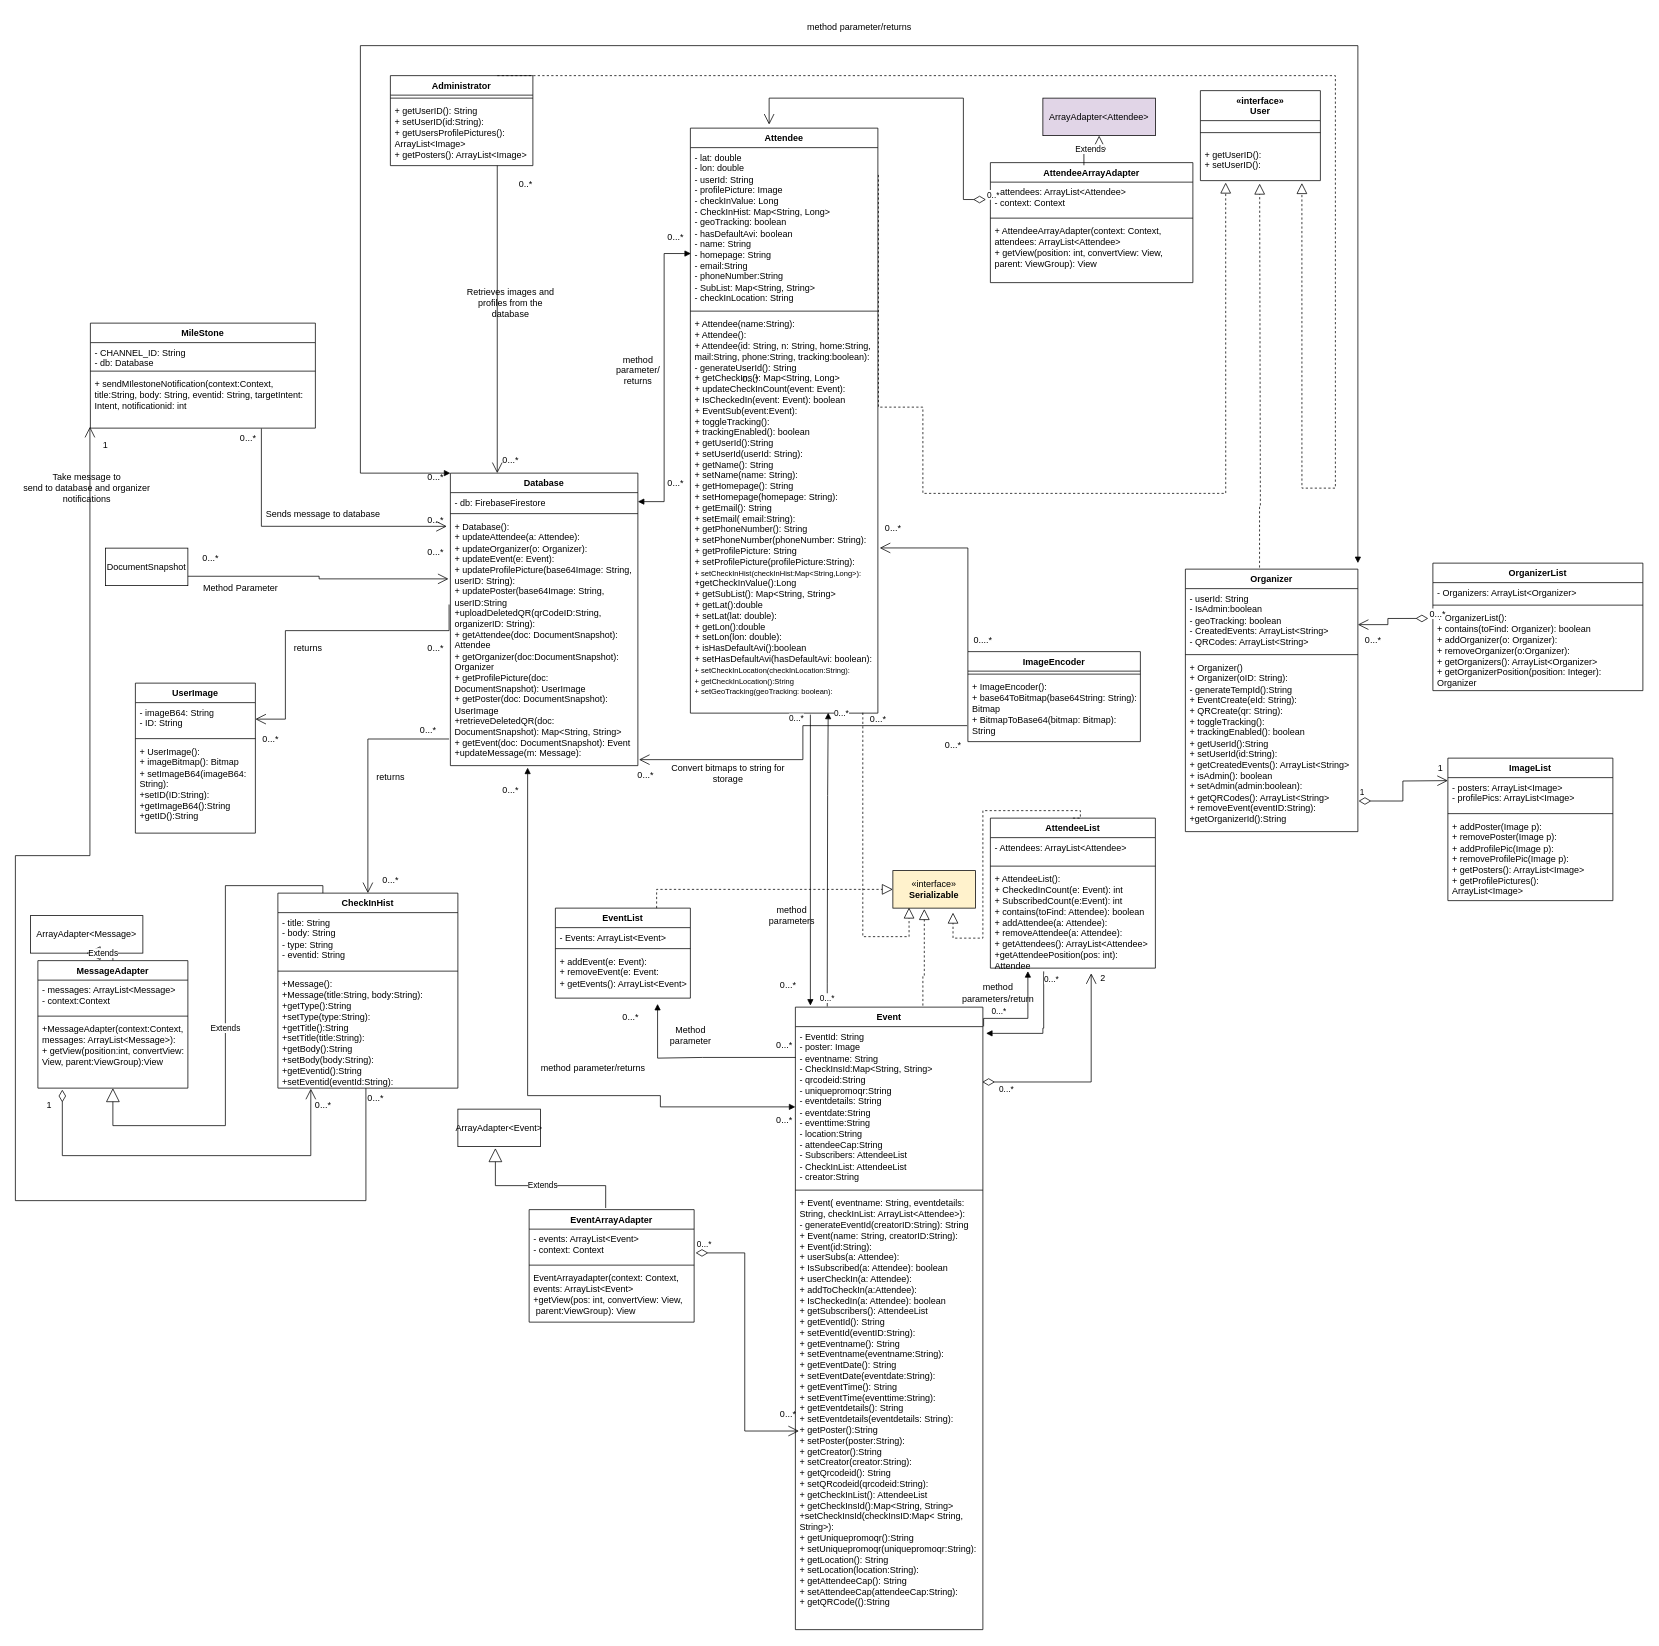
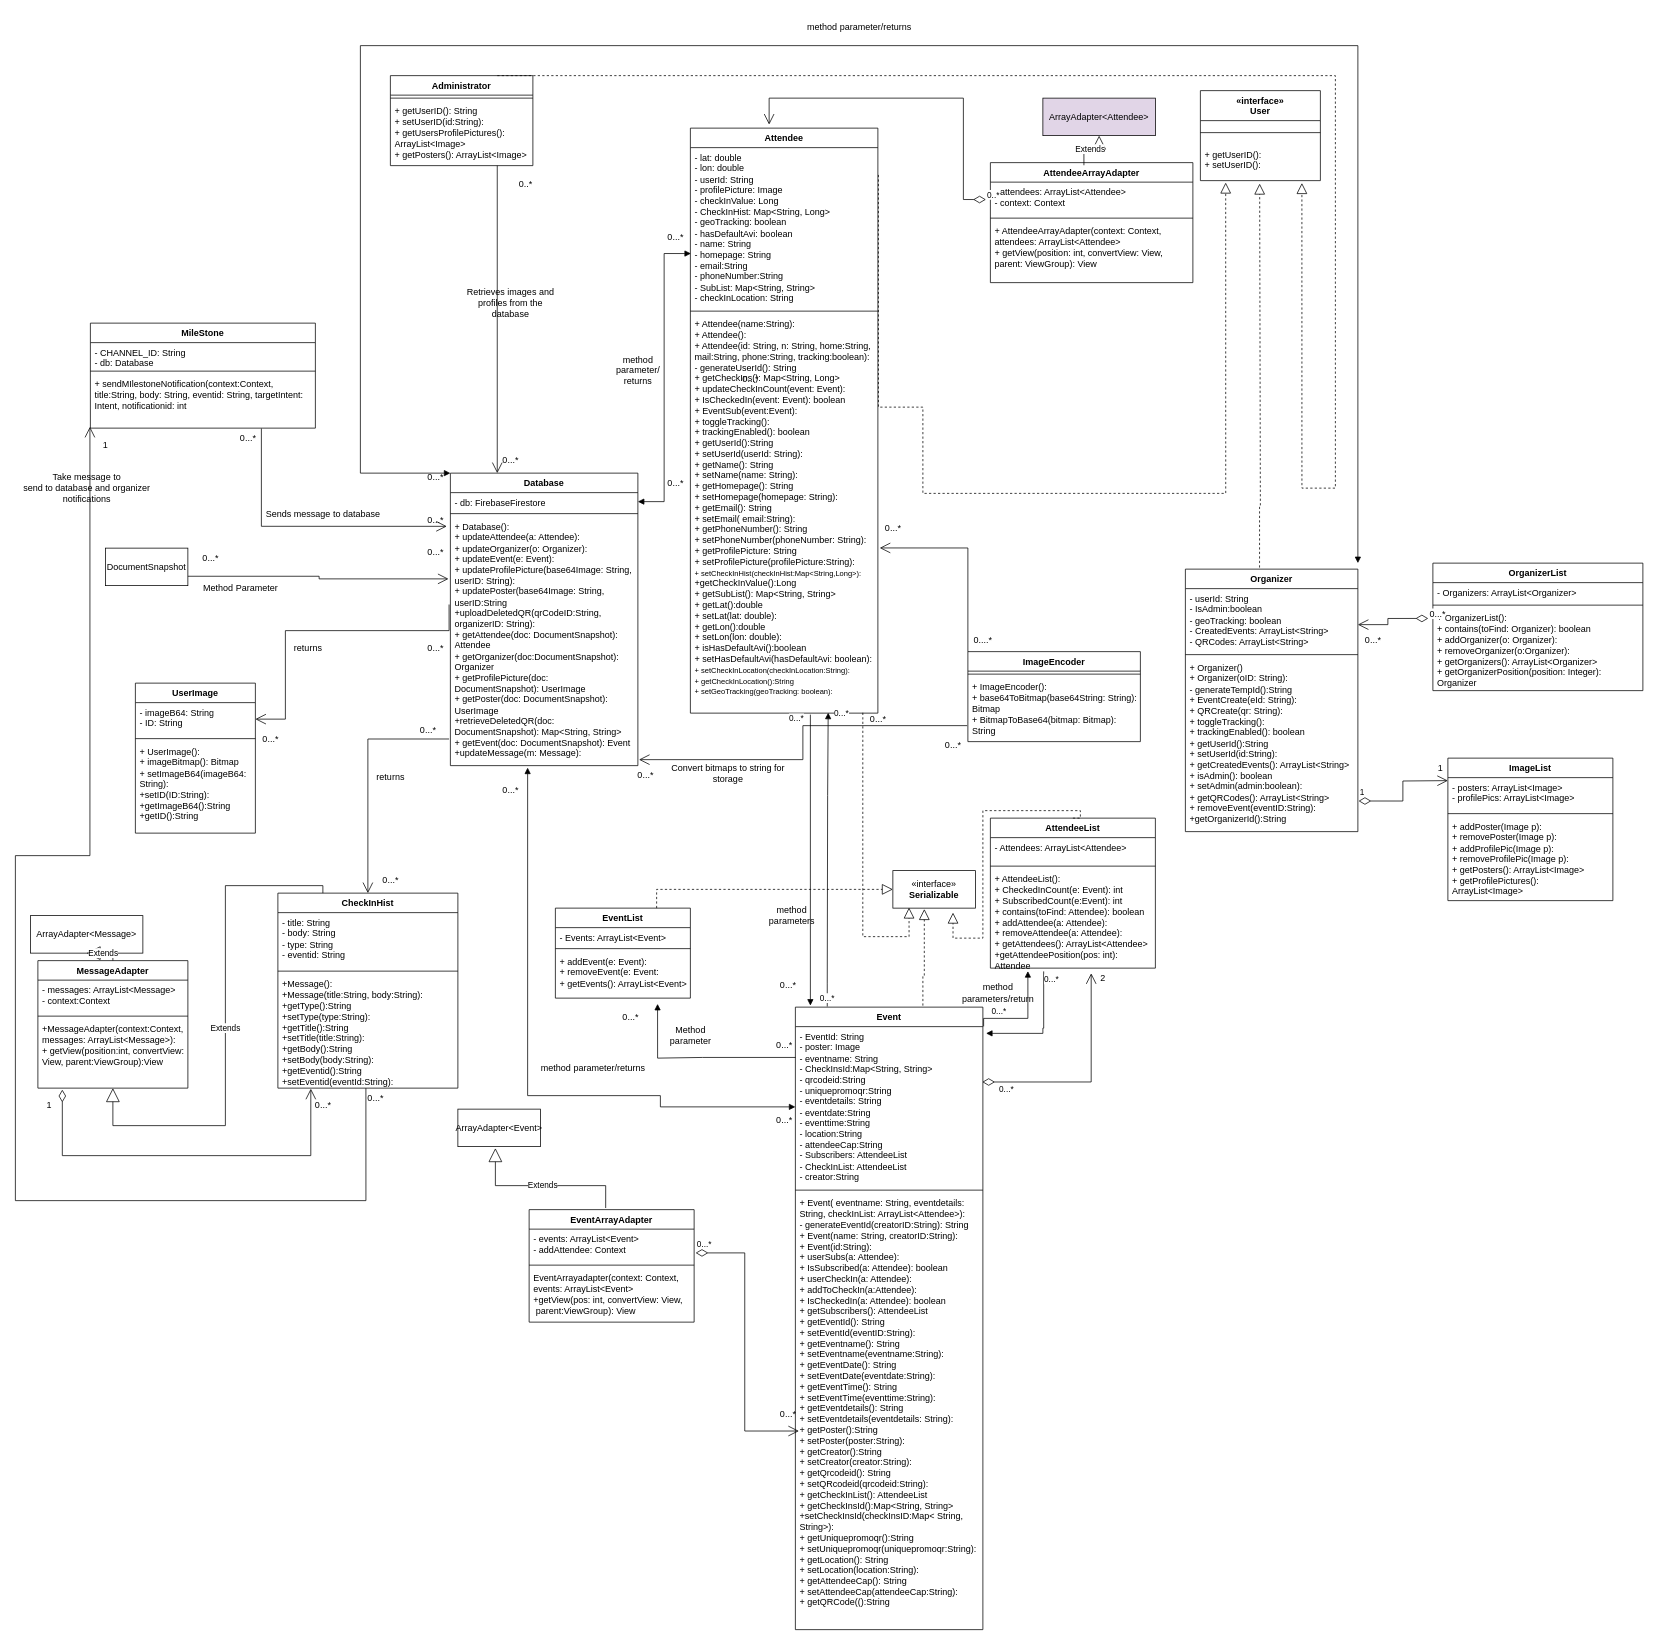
- <mxCell id="40" value="«interface»&lt;br&gt;&lt;b&gt;Serializable&lt;/b&gt;" style="html=1;whiteSpace=wrap;fillColor=#fff2cc;" parent="1" vertex="1"><mxGeometry x="1190" y="1160" width="110" height="50" as="geometry" /></mxCell>
+ <mxCell id="40" value="«interface»&lt;br&gt;&lt;b&gt;Serializable&lt;/b&gt;" style="html=1;whiteSpace=wrap;" parent="1" vertex="1"><mxGeometry x="1190" y="1160" width="110" height="50" as="geometry" /></mxCell>
- <mxCell id="58" value="&lt;div&gt;- events: ArrayList&amp;lt;Event&amp;gt;&lt;/div&gt;&lt;div&gt;- context: Context&lt;br&gt;&lt;/div&gt;" style="text;strokeColor=none;fillColor=none;align=left;verticalAlign=top;spacingLeft=4;spacingRight=4;overflow=hidden;rotatable=0;points=[[0,0.5],[1,0.5]];portConstraint=eastwest;whiteSpace=wrap;html=1;" parent="57" vertex="1"><mxGeometry y="26" width="220" height="44" as="geometry" /></mxCell>
+ <mxCell id="58" value="&lt;div&gt;- events: ArrayList&amp;lt;Event&amp;gt;&lt;/div&gt;&lt;div&gt;- addAttendee: Context&lt;br&gt;&lt;/div&gt;" style="text;strokeColor=none;fillColor=none;align=left;verticalAlign=top;spacingLeft=4;spacingRight=4;overflow=hidden;rotatable=0;points=[[0,0.5],[1,0.5]];portConstraint=eastwest;whiteSpace=wrap;html=1;" parent="57" vertex="1"><mxGeometry y="26" width="220" height="44" as="geometry" /></mxCell>
